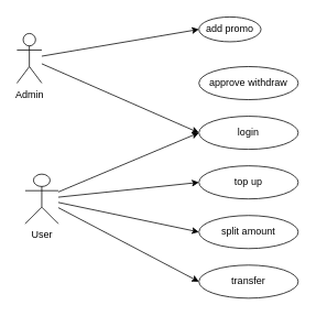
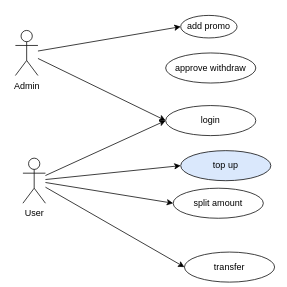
- <mxCell id="15" value="approve withdraw" style="ellipse;whiteSpace=wrap;html=1;" vertex="1" parent="1"><mxGeometry x="240" y="80" width="120" height="40" as="geometry" /></mxCell>
+ <mxCell id="15" value="approve withdraw" style="ellipse;whiteSpace=wrap;html=1;" vertex="1" parent="1"><mxGeometry x="220" y="70" width="120" height="40" as="geometry" /></mxCell>
- <mxCell id="7" value="&lt;div&gt;login&lt;/div&gt;" style="ellipse;whiteSpace=wrap;html=1;" vertex="1" parent="1"><mxGeometry x="240" y="140" width="120" height="40" as="geometry" /></mxCell>
+ <mxCell id="7" value="&lt;div&gt;login&lt;/div&gt;" style="ellipse;whiteSpace=wrap;html=1;" vertex="1" parent="1"><mxGeometry x="220" y="140" width="120" height="40" as="geometry" /></mxCell>
- <mxCell id="8" value="top up" style="ellipse;whiteSpace=wrap;html=1;" vertex="1" parent="1"><mxGeometry x="240" y="200" width="120" height="40" as="geometry" /></mxCell>
+ <mxCell id="8" value="top up" style="ellipse;whiteSpace=wrap;html=1;fillColor=#dae8fc;" vertex="1" parent="1"><mxGeometry x="240" y="200" width="120" height="40" as="geometry" /></mxCell>
- <mxCell id="6" value="User" style="shape=umlActor;verticalLabelPosition=bottom;verticalAlign=top;html=1;outlineConnect=0;" vertex="1" parent="1"><mxGeometry x="30" y="210" width="40" height="60" as="geometry" /></mxCell>
+ <mxCell id="6" value="User" style="shape=umlActor;verticalLabelPosition=bottom;verticalAlign=top;html=1;outlineConnect=0;" vertex="1" parent="1"><mxGeometry x="30" y="210" width="30" height="60" as="geometry" /></mxCell>
- <mxCell id="9" value="split amount" style="ellipse;whiteSpace=wrap;html=1;" vertex="1" parent="1"><mxGeometry x="240" y="260" width="120" height="40" as="geometry" /></mxCell>
+ <mxCell id="9" value="split amount" style="ellipse;whiteSpace=wrap;html=1;" vertex="1" parent="1"><mxGeometry x="230" y="250" width="120" height="40" as="geometry" /></mxCell>
- <mxCell id="10" value="transfer" style="ellipse;whiteSpace=wrap;html=1;" vertex="1" parent="1"><mxGeometry x="240" y="320" width="120" height="40" as="geometry" /></mxCell>
+ <mxCell id="10" value="transfer" style="ellipse;whiteSpace=wrap;html=1;" vertex="1" parent="1"><mxGeometry x="245" y="335" width="120" height="40" as="geometry" /></mxCell>
